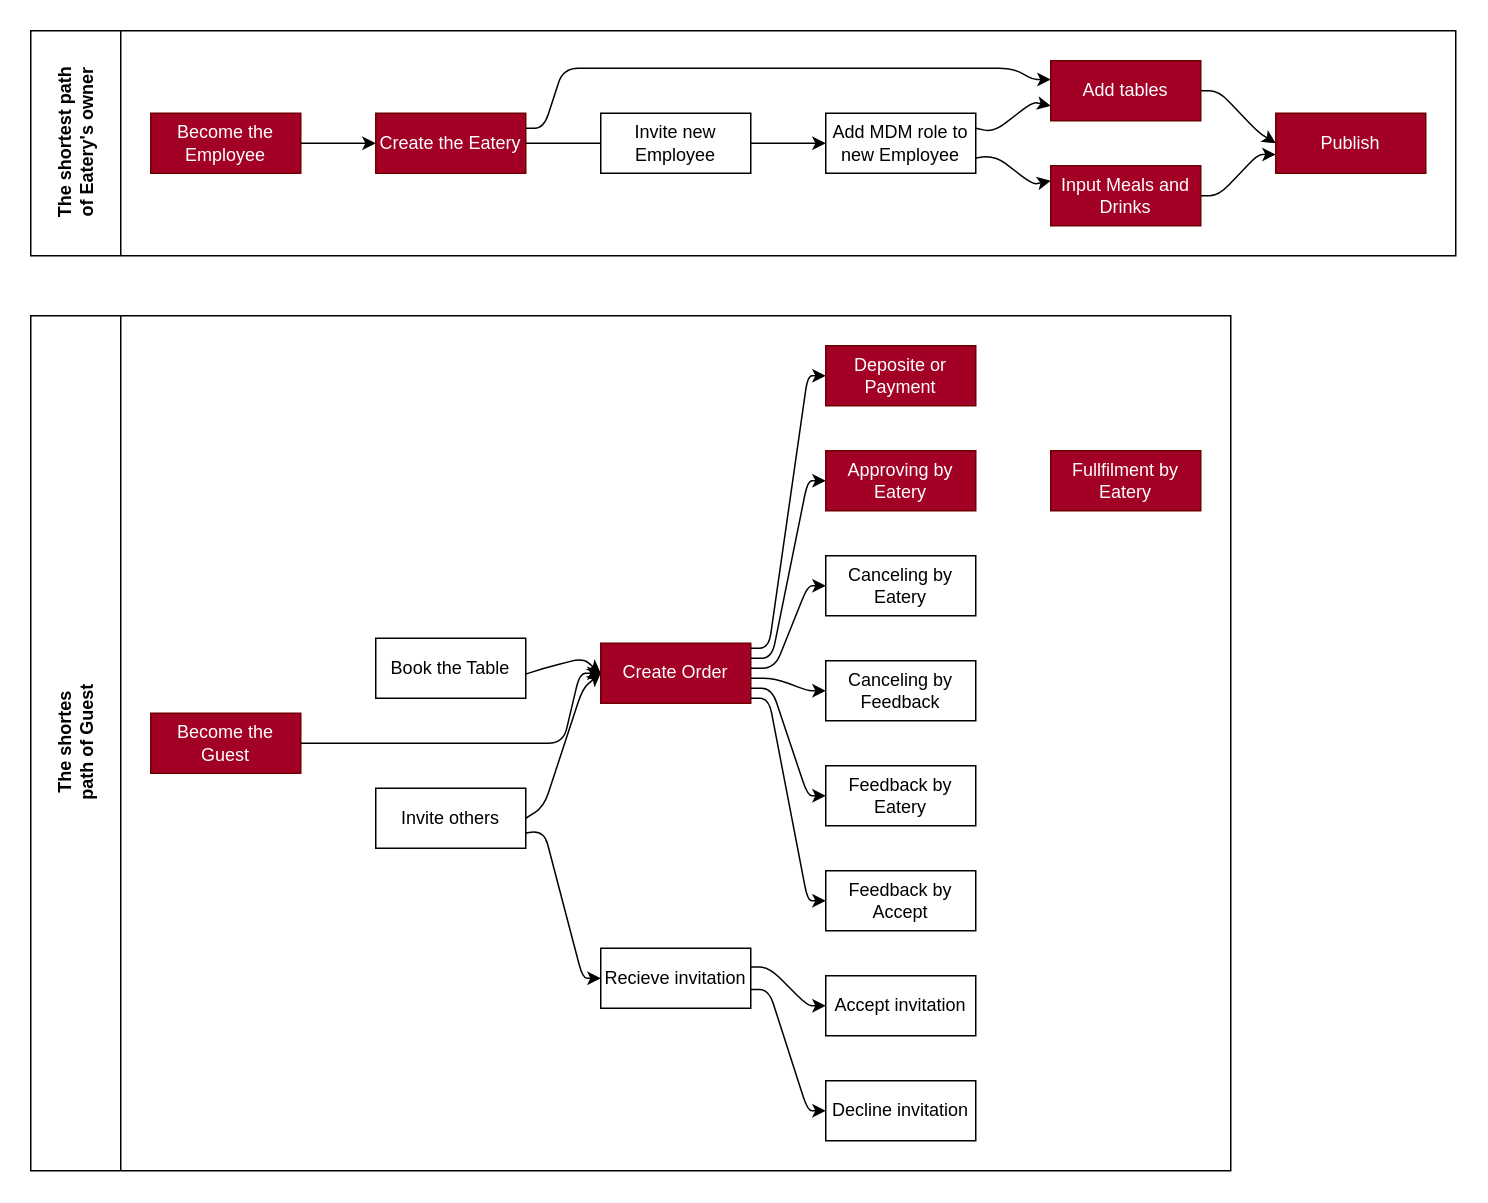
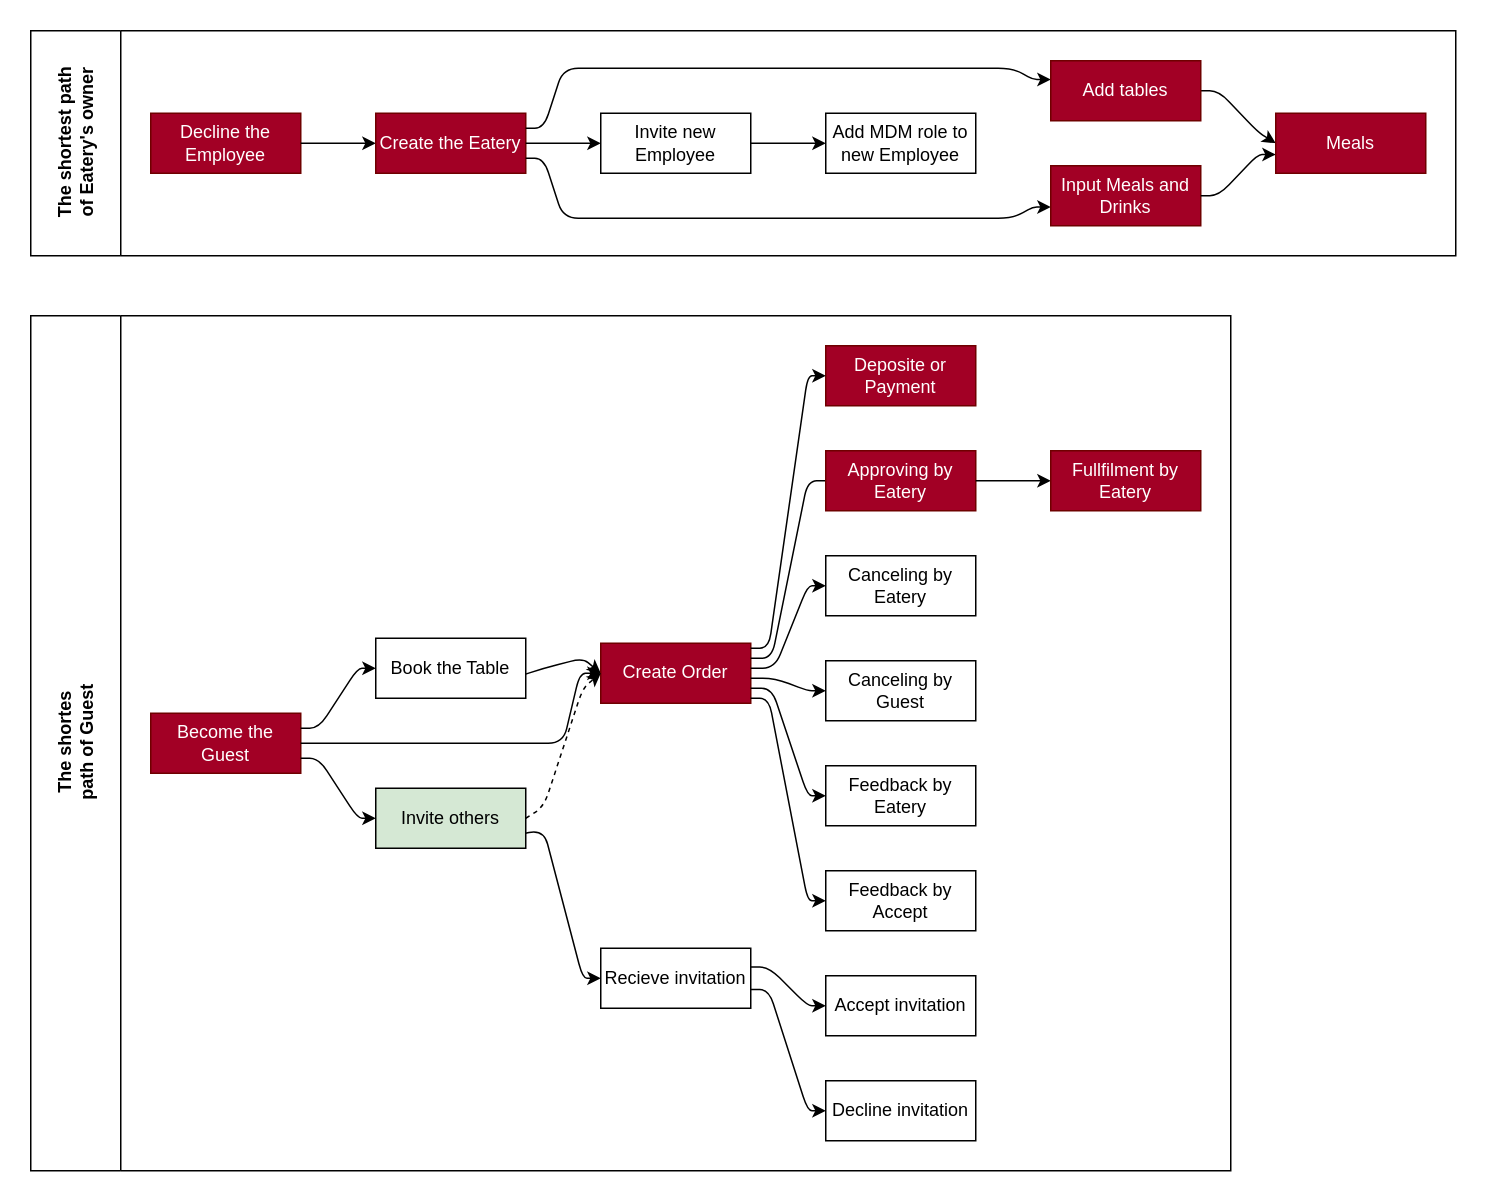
- <mxCell id="12" style="edgeStyle=none;html=1;exitX=1;exitY=0.25;exitDx=0;exitDy=0;entryX=0;entryY=0.75;entryDx=0;entryDy=0;noEdgeStyle=1;orthogonal=1;entryPerimeter=0;" edge="1" parent="2" source="14" target="10"><mxGeometry relative="1" as="geometry"><Array as="points"><mxPoint x="642" y="67.5" /><mxPoint x="668" y="47.5" /></Array></mxGeometry></mxCell>
- <mxCell id="3" value="Become the Employee" style="whiteSpace=wrap;html=1;fillColor=#a20025;fontColor=#ffffff;strokeColor=#6F0000;" vertex="1" parent="2"><mxGeometry x="80" y="55" width="100" height="40" as="geometry" /></mxCell>
+ <mxCell id="3" value="Decline the Employee" style="whiteSpace=wrap;html=1;fillColor=#a20025;fontColor=#ffffff;strokeColor=#6F0000;" vertex="1" parent="2"><mxGeometry x="80" y="55" width="100" height="40" as="geometry" /></mxCell>
- <mxCell id="6" value="" style="html=1;rounded=1;curved=0;sourcePerimeterSpacing=0;targetPerimeterSpacing=0;startSize=6;endSize=6;noEdgeStyle=1;orthogonal=1;endArrow=none;" edge="1" target="7" source="5" parent="2"><mxGeometry relative="1" as="geometry"><mxPoint x="2330" y="800" as="sourcePoint" /><Array as="points"><mxPoint x="344" y="75" /><mxPoint x="368" y="75" /></Array></mxGeometry></mxCell>
+ <mxCell id="6" value="" style="html=1;rounded=1;curved=0;sourcePerimeterSpacing=0;targetPerimeterSpacing=0;startSize=6;endSize=6;noEdgeStyle=1;orthogonal=1;" edge="1" target="7" source="5" parent="2"><mxGeometry relative="1" as="geometry"><mxPoint x="2330" y="800" as="sourcePoint" /><Array as="points"><mxPoint x="344" y="75" /><mxPoint x="368" y="75" /></Array></mxGeometry></mxCell>
- <mxCell id="18" value="Publish" style="whiteSpace=wrap;html=1;fillColor=#a20025;fontColor=#ffffff;strokeColor=#6F0000;" vertex="1" parent="2"><mxGeometry x="830" y="55" width="100" height="40" as="geometry" /></mxCell>
+ <mxCell id="18" value="Meals" style="whiteSpace=wrap;html=1;fillColor=#a20025;fontColor=#ffffff;strokeColor=#6F0000;" vertex="1" parent="2"><mxGeometry x="830" y="55" width="100" height="40" as="geometry" /></mxCell>
- <mxCell id="13" style="edgeStyle=none;html=1;exitX=0.5;exitY=1;exitDx=0;exitDy=0;entryX=0;entryY=0.25;entryDx=0;entryDy=0;noEdgeStyle=1;orthogonal=1;" edge="1" parent="2" source="14" target="16"><mxGeometry relative="1" as="geometry"><Array as="points"><mxPoint x="642" y="82.5" /><mxPoint x="668" y="102.5" /></Array></mxGeometry></mxCell>
+ <mxCell id="15" value="" style="html=1;rounded=1;curved=0;sourcePerimeterSpacing=0;targetPerimeterSpacing=0;startSize=6;endSize=6;noEdgeStyle=1;orthogonal=1;" edge="1" target="16" source="5" parent="2"><mxGeometry relative="1" as="geometry"><mxPoint x="2040" y="611.389" as="sourcePoint" /><Array as="points"><mxPoint x="342" y="85" /><mxPoint x="355" y="125" /><mxPoint x="505" y="125" /><mxPoint x="505" y="125" /><mxPoint x="655" y="125" /><mxPoint x="668" y="117.5" /></Array></mxGeometry></mxCell>
- <mxCell id="28" value="" style="html=1;rounded=1;curved=0;sourcePerimeterSpacing=0;targetPerimeterSpacing=0;startSize=6;endSize=6;noEdgeStyle=1;orthogonal=1;" edge="1" target="29" source="24" parent="19"><mxGeometry relative="1" as="geometry"><mxPoint x="5540" y="1642.5" as="sourcePoint" /><Array as="points"><mxPoint x="494" y="228.333" /><mxPoint x="518" y="110" /></Array></mxGeometry></mxCell>
+ <mxCell id="28" value="" style="html=1;rounded=1;curved=0;sourcePerimeterSpacing=0;targetPerimeterSpacing=0;startSize=6;endSize=6;noEdgeStyle=1;orthogonal=1;endArrow=none;" edge="1" target="29" source="24" parent="19"><mxGeometry relative="1" as="geometry"><mxPoint x="5540" y="1642.5" as="sourcePoint" /><Array as="points"><mxPoint x="494" y="228.333" /><mxPoint x="518" y="110" /></Array></mxGeometry></mxCell>
+ <mxCell id="30" value="" style="html=1;rounded=1;curved=0;sourcePerimeterSpacing=0;targetPerimeterSpacing=0;startSize=6;endSize=6;noEdgeStyle=1;orthogonal=1;" edge="1" target="31" source="29" parent="19"><mxGeometry relative="1" as="geometry"><mxPoint x="5200" y="1487.5" as="sourcePoint" /><Array as="points"><mxPoint x="642" y="110" /><mxPoint x="668" y="110" /></Array></mxGeometry></mxCell>
- <mxCell id="35" value="Canceling by Feedback" style="whiteSpace=wrap;html=1;" vertex="1" parent="19"><mxGeometry x="530" y="230" width="100" height="40" as="geometry" /></mxCell>
+ <mxCell id="35" value="Canceling by Guest" style="whiteSpace=wrap;html=1;" vertex="1" parent="19"><mxGeometry x="530" y="230" width="100" height="40" as="geometry" /></mxCell>
+ <mxCell id="23" value="" style="html=1;rounded=1;curved=0;sourcePerimeterSpacing=0;targetPerimeterSpacing=0;startSize=6;endSize=6;noEdgeStyle=1;orthogonal=1;" edge="1" parent="19" source="20" target="22"><mxGeometry relative="1" as="geometry"><Array as="points"><mxPoint x="192" y="275" /><mxPoint x="218" y="235" /></Array></mxGeometry></mxCell>
- <mxCell id="41" style="edgeStyle=none;html=1;exitX=1;exitY=0.5;exitDx=0;exitDy=0;entryX=0;entryY=0.5;entryDx=0;entryDy=0;noEdgeStyle=1;orthogonal=1;" edge="1" parent="19" source="43" target="24"><mxGeometry relative="1" as="geometry"><Array as="points"><mxPoint x="342" y="327.5" /><mxPoint x="368" y="248.333" /></Array></mxGeometry></mxCell>
+ <mxCell id="41" style="edgeStyle=none;html=1;exitX=1;exitY=0.5;exitDx=0;exitDy=0;entryX=0;entryY=0.5;entryDx=0;entryDy=0;noEdgeStyle=1;orthogonal=1;dashed=1;" edge="1" parent="19" source="43" target="24"><mxGeometry relative="1" as="geometry"><Array as="points"><mxPoint x="342" y="327.5" /><mxPoint x="368" y="248.333" /></Array></mxGeometry></mxCell>
+ <mxCell id="40" value="" style="edgeStyle=none;html=1;noEdgeStyle=1;orthogonal=1;" edge="1" source="20" target="43" parent="19"><mxGeometry relative="1" as="geometry"><Array as="points"><mxPoint x="192" y="295" /><mxPoint x="218" y="335" /></Array></mxGeometry></mxCell>
- <mxCell id="43" value="Invite others" style="whiteSpace=wrap;html=1;" vertex="1" parent="19"><mxGeometry x="230" y="315" width="100" height="40" as="geometry" /></mxCell>
+ <mxCell id="43" value="Invite others" style="whiteSpace=wrap;html=1;fillColor=#d5e8d4;" vertex="1" parent="19"><mxGeometry x="230" y="315" width="100" height="40" as="geometry" /></mxCell>
